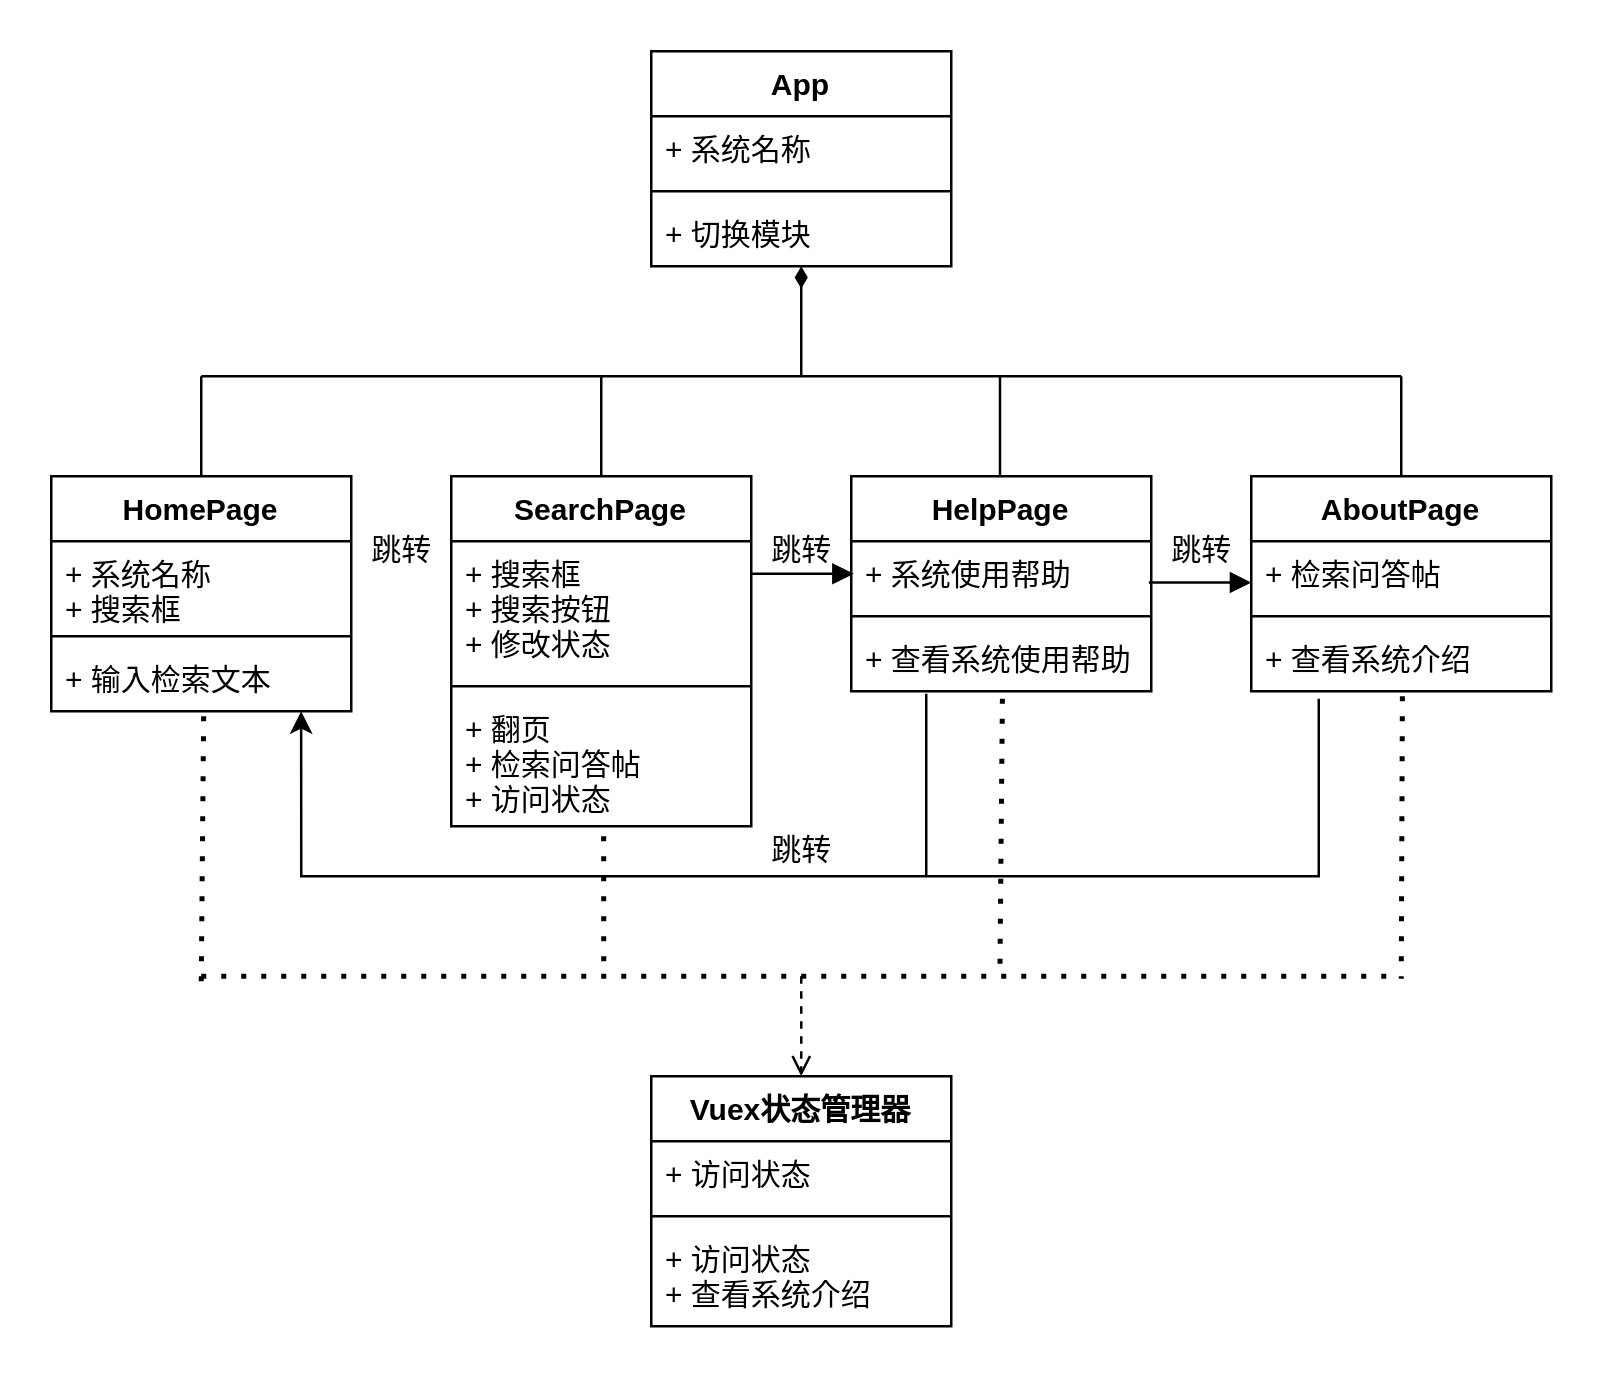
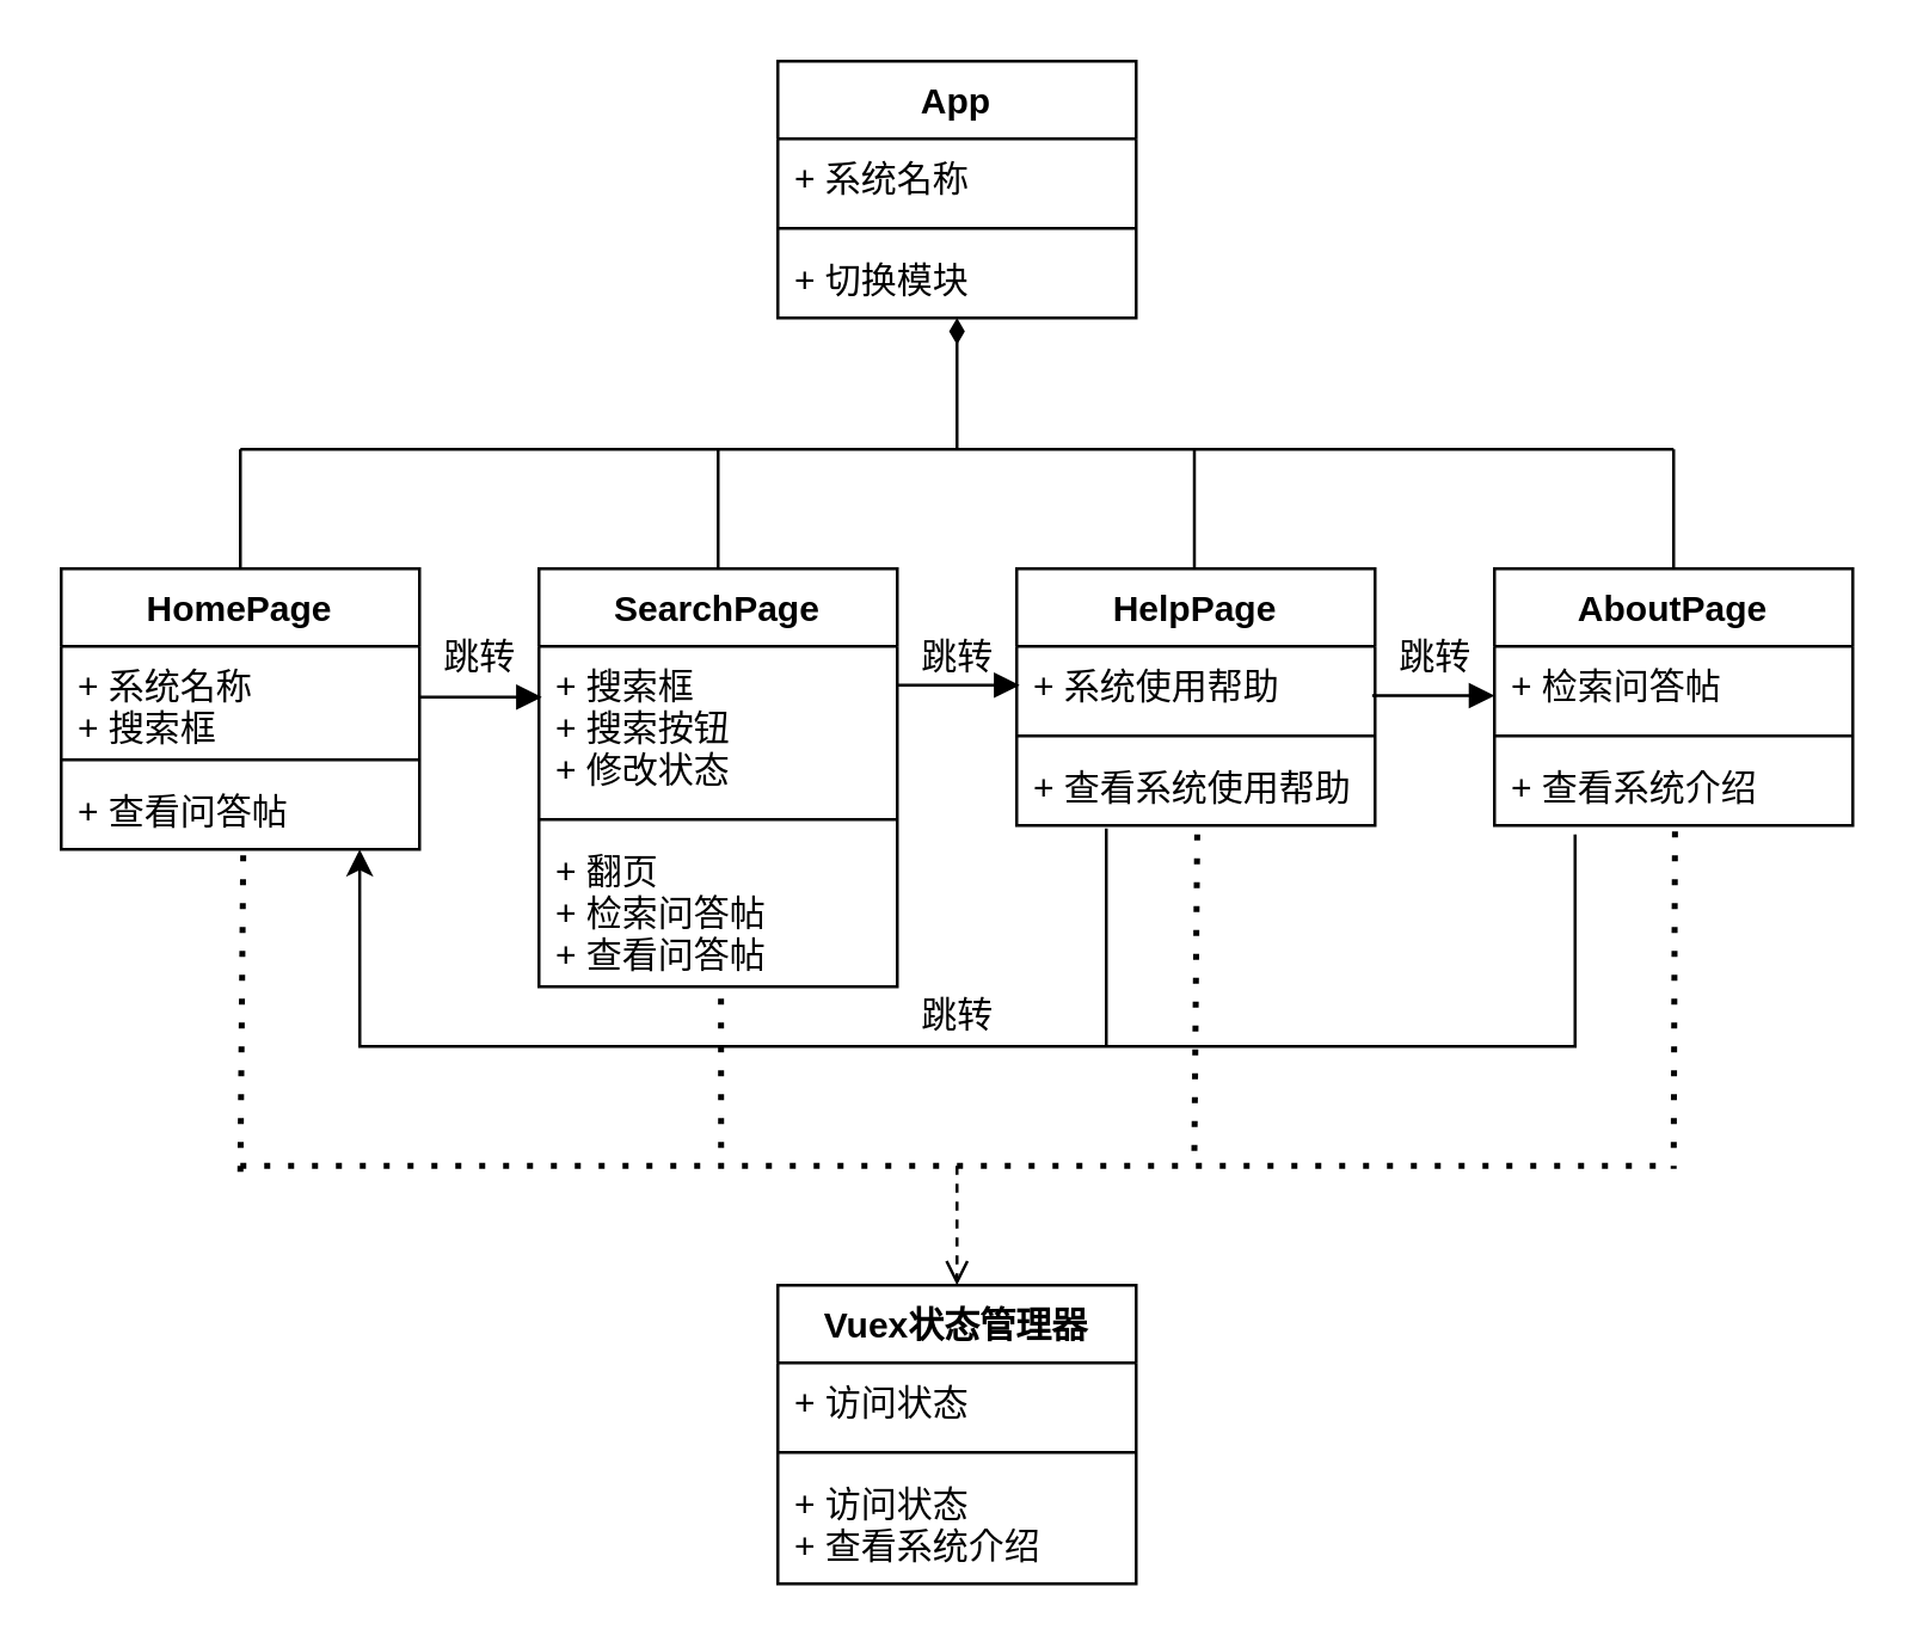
+ <mxCell id="38" value="" style="endArrow=block;html=1;rounded=0;exitX=1;exitY=0.5;exitDx=0;exitDy=0;entryX=0.008;entryY=0.315;entryDx=0;entryDy=0;entryPerimeter=0;endFill=1;" edge="1" parent="1" source="7" target="15"><mxGeometry width="50" height="50" relative="1" as="geometry"><mxPoint x="330" y="320" as="sourcePoint" /><mxPoint x="380" y="270" as="targetPoint" /></mxGeometry></mxCell>
- <mxCell id="9" value="+ 输入检索文本" style="text;strokeColor=none;fillColor=none;align=left;verticalAlign=top;spacingLeft=4;spacingRight=4;overflow=hidden;rotatable=0;points=[[0,0.5],[1,0.5]];portConstraint=eastwest;" vertex="1" parent="6"><mxGeometry y="68" width="120" height="26" as="geometry" /></mxCell>
+ <mxCell id="9" value="+ 查看问答帖" style="text;strokeColor=none;fillColor=none;align=left;verticalAlign=top;spacingLeft=4;spacingRight=4;overflow=hidden;rotatable=0;points=[[0,0.5],[1,0.5]];portConstraint=eastwest;" vertex="1" parent="6"><mxGeometry y="68" width="120" height="26" as="geometry" /></mxCell>
- <mxCell id="17" value="+ 翻页&#10;+ 检索问答帖&#10;+ 访问状态" style="text;strokeColor=none;fillColor=none;align=left;verticalAlign=top;spacingLeft=4;spacingRight=4;overflow=hidden;rotatable=0;points=[[0,0.5],[1,0.5]];portConstraint=eastwest;" vertex="1" parent="14"><mxGeometry y="88" width="120" height="52" as="geometry" /></mxCell>
+ <mxCell id="17" value="+ 翻页&#10;+ 检索问答帖&#10;+ 查看问答帖" style="text;strokeColor=none;fillColor=none;align=left;verticalAlign=top;spacingLeft=4;spacingRight=4;overflow=hidden;rotatable=0;points=[[0,0.5],[1,0.5]];portConstraint=eastwest;" vertex="1" parent="14"><mxGeometry y="88" width="120" height="52" as="geometry" /></mxCell>
